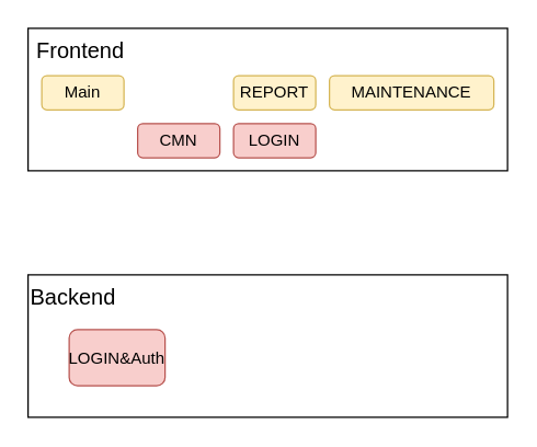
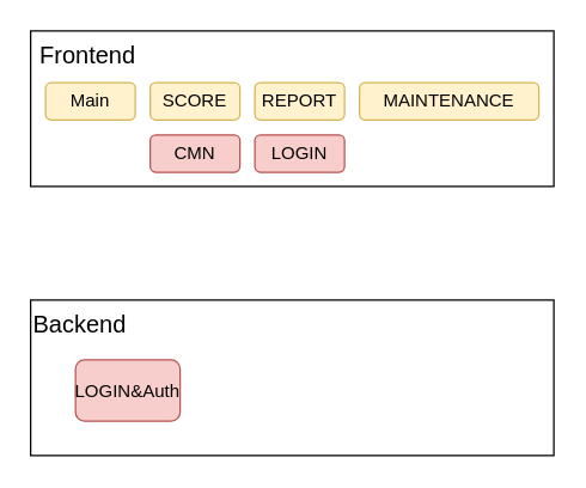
+ <mxCell id="5" value="SCORE" style="rounded=1;whiteSpace=wrap;html=1;align=center;fillColor=#fff2cc;strokeColor=#d6b656;verticalAlign=middle;" vertex="1" parent="1"><mxGeometry x="100" y="54.5" width="60" height="25" as="geometry" /></mxCell>
